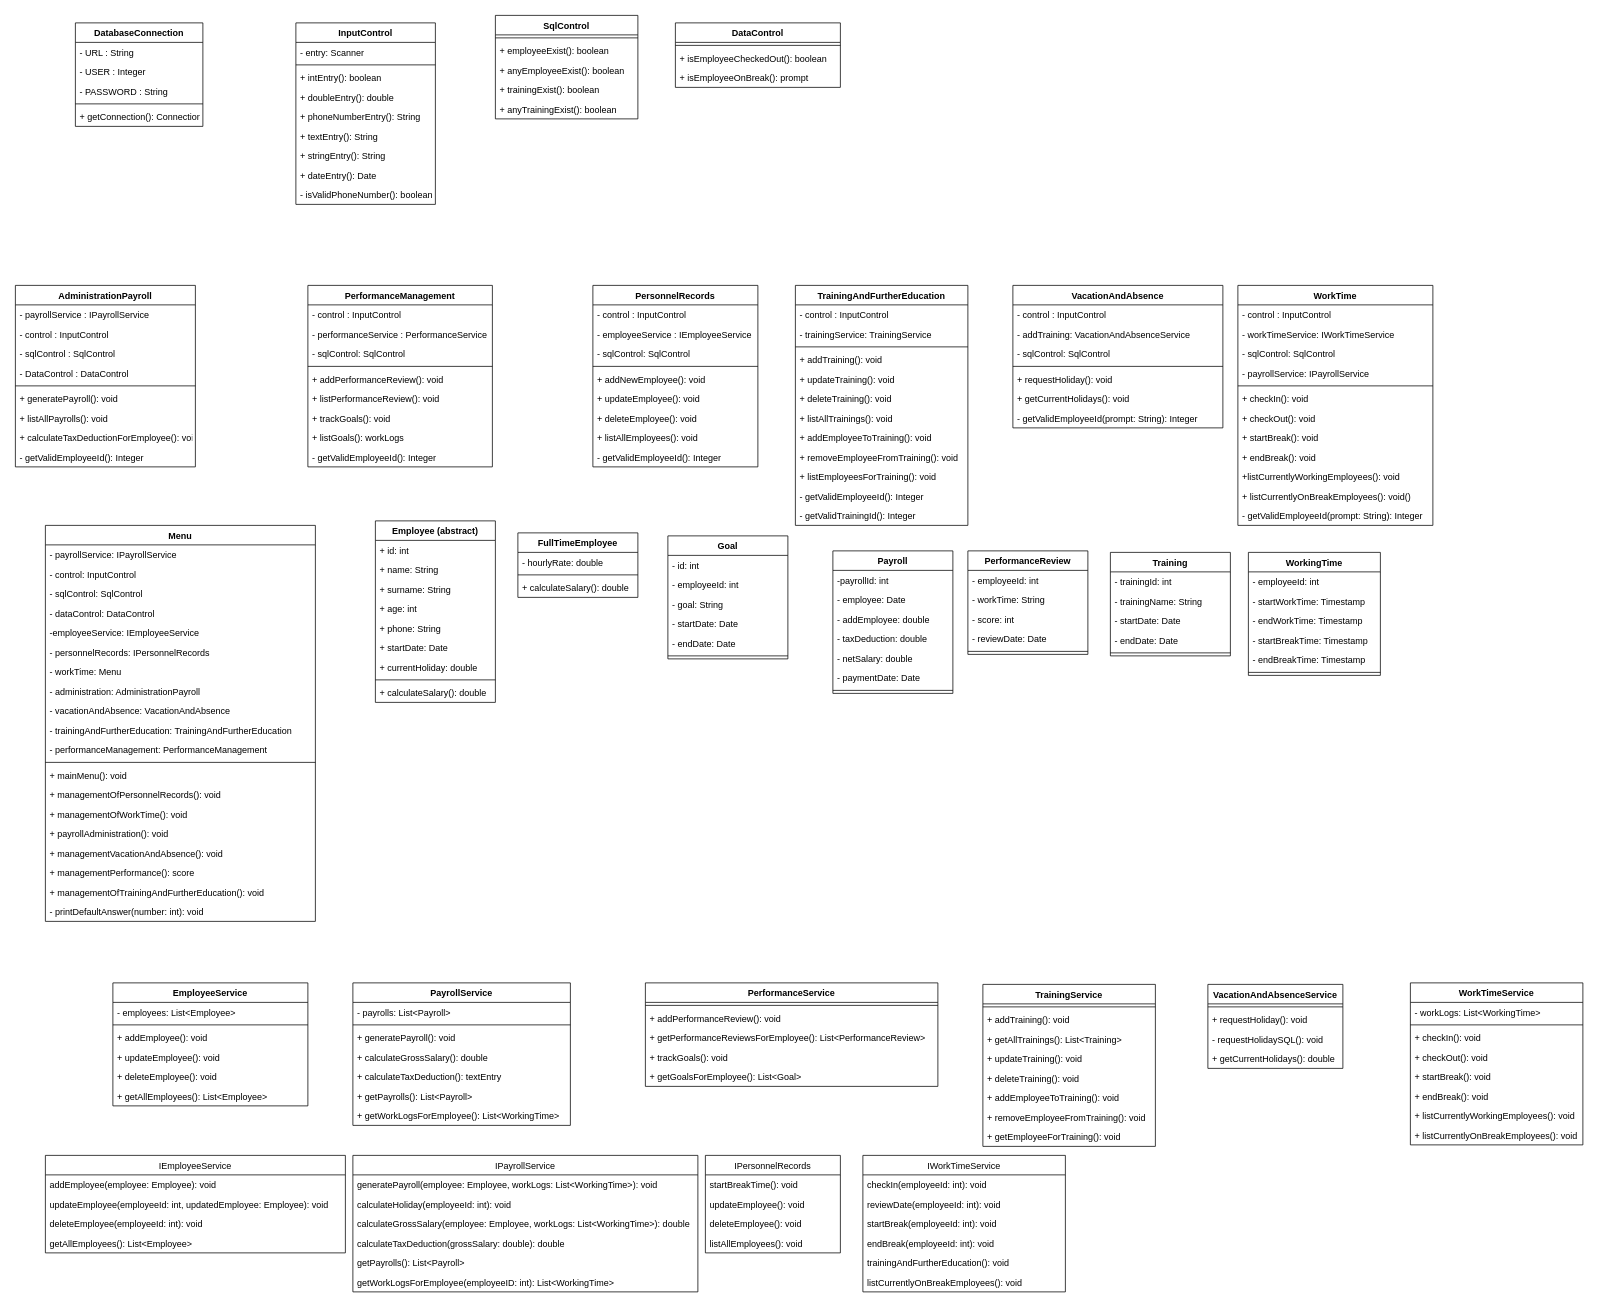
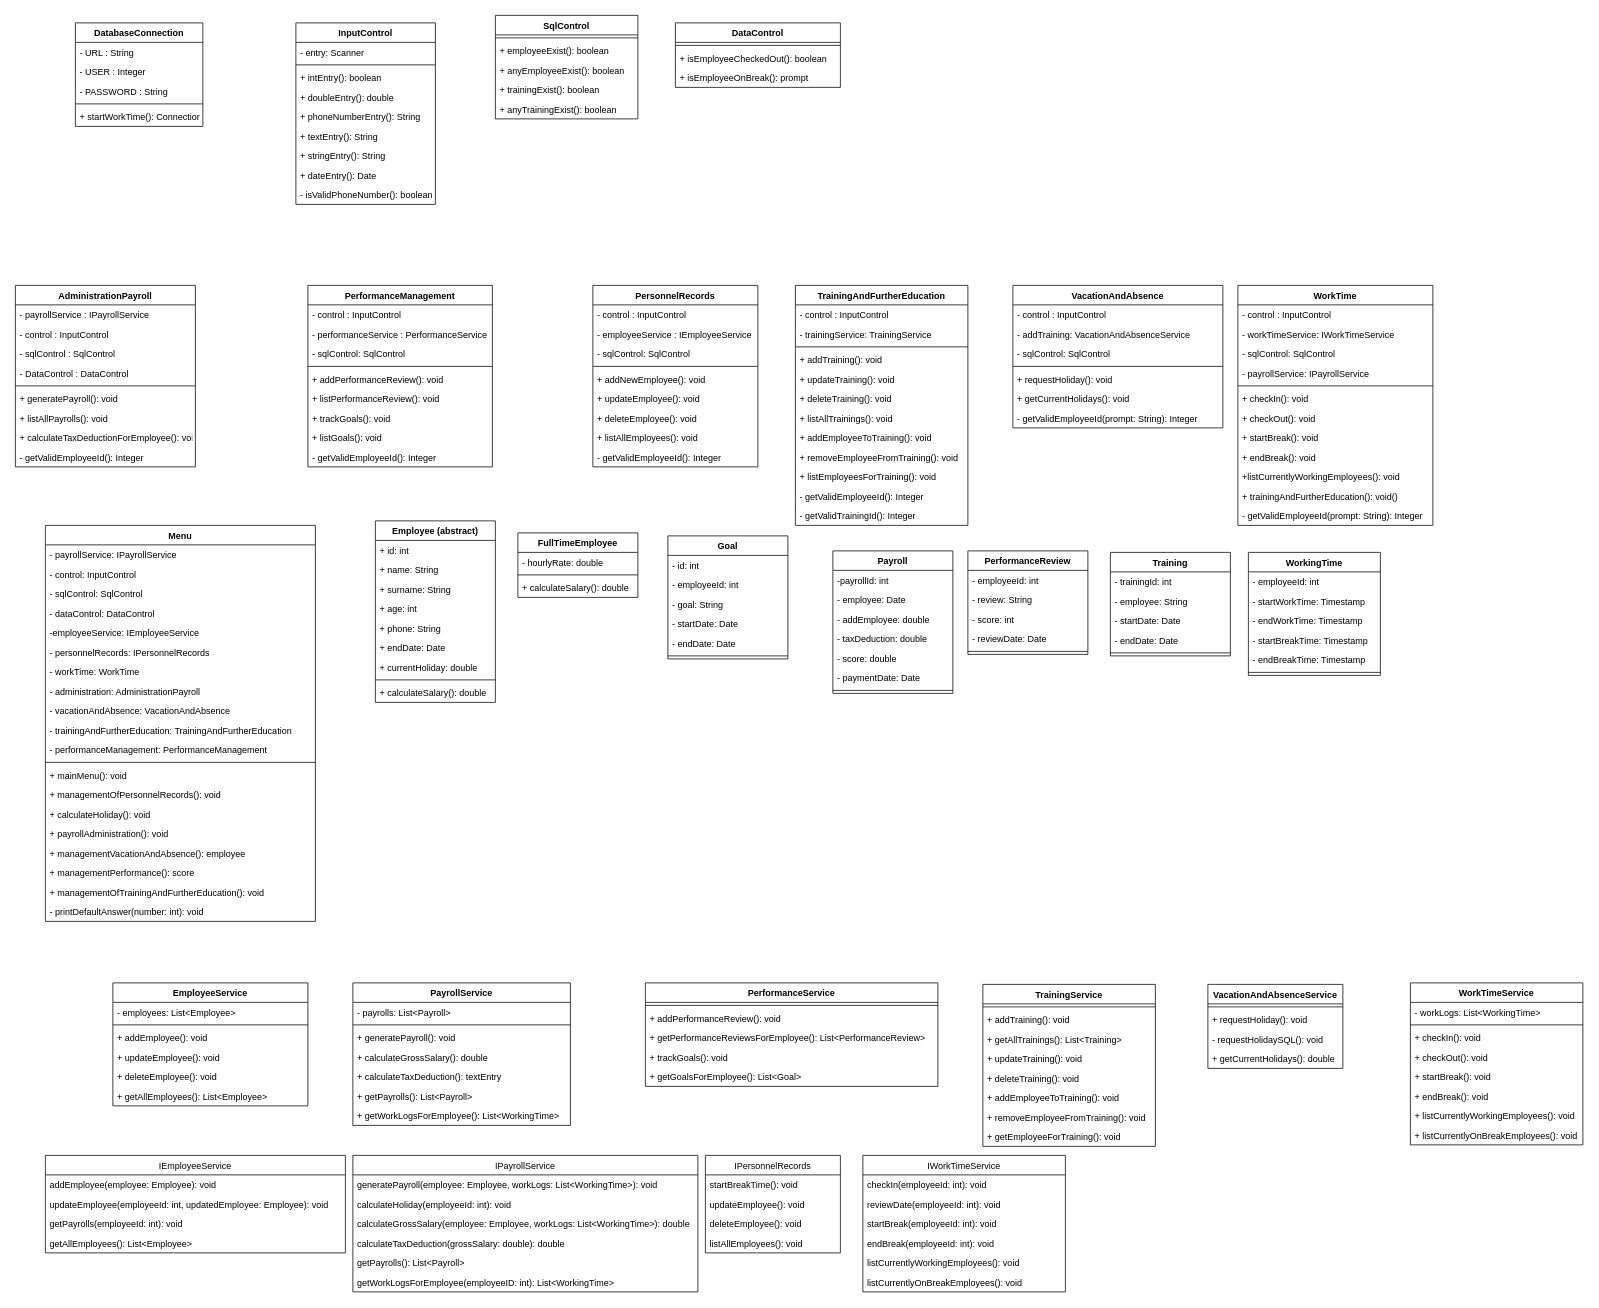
- <mxCell id="7" value="+ getConnection(): Connection" style="text;strokeColor=none;fillColor=none;align=left;verticalAlign=top;spacingLeft=4;spacingRight=4;overflow=hidden;rotatable=0;points=[[0,0.5],[1,0.5]];portConstraint=eastwest;" vertex="1" parent="2"><mxGeometry y="112" width="170" height="26" as="geometry" /></mxCell>
+ <mxCell id="7" value="+ startWorkTime(): Connection" style="text;strokeColor=none;fillColor=none;align=left;verticalAlign=top;spacingLeft=4;spacingRight=4;overflow=hidden;rotatable=0;points=[[0,0.5],[1,0.5]];portConstraint=eastwest;" vertex="1" parent="2"><mxGeometry y="112" width="170" height="26" as="geometry" /></mxCell>
- <mxCell id="46" value="+ listGoals(): workLogs" style="text;strokeColor=none;fillColor=none;align=left;verticalAlign=top;spacingLeft=4;spacingRight=4;overflow=hidden;rotatable=0;points=[[0,0.5],[1,0.5]];portConstraint=eastwest;" vertex="1" parent="38"><mxGeometry y="190" width="246" height="26" as="geometry" /></mxCell>
+ <mxCell id="46" value="+ listGoals(): void" style="text;strokeColor=none;fillColor=none;align=left;verticalAlign=top;spacingLeft=4;spacingRight=4;overflow=hidden;rotatable=0;points=[[0,0.5],[1,0.5]];portConstraint=eastwest;" vertex="1" parent="38"><mxGeometry y="190" width="246" height="26" as="geometry" /></mxCell>
- <mxCell id="90" value="+ listCurrentlyOnBreakEmployees(): void()" style="text;strokeColor=none;fillColor=none;align=left;verticalAlign=top;spacingLeft=4;spacingRight=4;overflow=hidden;rotatable=0;points=[[0,0.5],[1,0.5]];portConstraint=eastwest;" vertex="1" parent="79"><mxGeometry y="268" width="260" height="26" as="geometry" /></mxCell>
+ <mxCell id="90" value="+ trainingAndFurtherEducation(): void()" style="text;strokeColor=none;fillColor=none;align=left;verticalAlign=top;spacingLeft=4;spacingRight=4;overflow=hidden;rotatable=0;points=[[0,0.5],[1,0.5]];portConstraint=eastwest;" vertex="1" parent="79"><mxGeometry y="268" width="260" height="26" as="geometry" /></mxCell>
- <mxCell id="144" value="- workTime: String" style="text;strokeColor=none;fillColor=none;align=left;verticalAlign=top;spacingLeft=4;spacingRight=4;overflow=hidden;rotatable=0;points=[[0,0.5],[1,0.5]];portConstraint=eastwest;" vertex="1" parent="142"><mxGeometry y="52" width="160" height="26" as="geometry" /></mxCell>
+ <mxCell id="144" value="- review: String" style="text;strokeColor=none;fillColor=none;align=left;verticalAlign=top;spacingLeft=4;spacingRight=4;overflow=hidden;rotatable=0;points=[[0,0.5],[1,0.5]];portConstraint=eastwest;" vertex="1" parent="142"><mxGeometry y="52" width="160" height="26" as="geometry" /></mxCell>
- <mxCell id="150" value="- trainingName: String" style="text;strokeColor=none;fillColor=none;align=left;verticalAlign=top;spacingLeft=4;spacingRight=4;overflow=hidden;rotatable=0;points=[[0,0.5],[1,0.5]];portConstraint=eastwest;" vertex="1" parent="148"><mxGeometry y="52" width="160" height="26" as="geometry" /></mxCell>
+ <mxCell id="150" value="- employee: String" style="text;strokeColor=none;fillColor=none;align=left;verticalAlign=top;spacingLeft=4;spacingRight=4;overflow=hidden;rotatable=0;points=[[0,0.5],[1,0.5]];portConstraint=eastwest;" vertex="1" parent="148"><mxGeometry y="52" width="160" height="26" as="geometry" /></mxCell>
- <mxCell id="119" value="+ startDate: Date" style="text;strokeColor=none;fillColor=none;align=left;verticalAlign=top;spacingLeft=4;spacingRight=4;overflow=hidden;rotatable=0;points=[[0,0.5],[1,0.5]];portConstraint=eastwest;" vertex="1" parent="113"><mxGeometry y="156" width="160" height="26" as="geometry" /></mxCell>
+ <mxCell id="119" value="+ endDate: Date" style="text;strokeColor=none;fillColor=none;align=left;verticalAlign=top;spacingLeft=4;spacingRight=4;overflow=hidden;rotatable=0;points=[[0,0.5],[1,0.5]];portConstraint=eastwest;" vertex="1" parent="113"><mxGeometry y="156" width="160" height="26" as="geometry" /></mxCell>
- <mxCell id="139" value="- netSalary: double" style="text;strokeColor=none;fillColor=none;align=left;verticalAlign=top;spacingLeft=4;spacingRight=4;overflow=hidden;rotatable=0;points=[[0,0.5],[1,0.5]];portConstraint=eastwest;" vertex="1" parent="134"><mxGeometry y="130" width="160" height="26" as="geometry" /></mxCell>
+ <mxCell id="139" value="- score: double" style="text;strokeColor=none;fillColor=none;align=left;verticalAlign=top;spacingLeft=4;spacingRight=4;overflow=hidden;rotatable=0;points=[[0,0.5],[1,0.5]];portConstraint=eastwest;" vertex="1" parent="134"><mxGeometry y="130" width="160" height="26" as="geometry" /></mxCell>
- <mxCell id="99" value="- workTime: Menu" style="text;strokeColor=none;fillColor=none;align=left;verticalAlign=top;spacingLeft=4;spacingRight=4;overflow=hidden;rotatable=0;points=[[0,0.5],[1,0.5]];portConstraint=eastwest;" vertex="1" parent="92"><mxGeometry y="182" width="360" height="26" as="geometry" /></mxCell>
+ <mxCell id="99" value="- workTime: WorkTime" style="text;strokeColor=none;fillColor=none;align=left;verticalAlign=top;spacingLeft=4;spacingRight=4;overflow=hidden;rotatable=0;points=[[0,0.5],[1,0.5]];portConstraint=eastwest;" vertex="1" parent="92"><mxGeometry y="182" width="360" height="26" as="geometry" /></mxCell>
- <mxCell id="107" value="+ managementOfWorkTime(): void" style="text;strokeColor=none;fillColor=none;align=left;verticalAlign=top;spacingLeft=4;spacingRight=4;overflow=hidden;rotatable=0;points=[[0,0.5],[1,0.5]];portConstraint=eastwest;" vertex="1" parent="92"><mxGeometry y="372" width="360" height="26" as="geometry" /></mxCell>
+ <mxCell id="107" value="+ calculateHoliday(): void" style="text;strokeColor=none;fillColor=none;align=left;verticalAlign=top;spacingLeft=4;spacingRight=4;overflow=hidden;rotatable=0;points=[[0,0.5],[1,0.5]];portConstraint=eastwest;" vertex="1" parent="92"><mxGeometry y="372" width="360" height="26" as="geometry" /></mxCell>
- <mxCell id="109" value="+ managementVacationAndAbsence(): void" style="text;strokeColor=none;fillColor=none;align=left;verticalAlign=top;spacingLeft=4;spacingRight=4;overflow=hidden;rotatable=0;points=[[0,0.5],[1,0.5]];portConstraint=eastwest;" vertex="1" parent="92"><mxGeometry y="424" width="360" height="26" as="geometry" /></mxCell>
+ <mxCell id="109" value="+ managementVacationAndAbsence(): employee" style="text;strokeColor=none;fillColor=none;align=left;verticalAlign=top;spacingLeft=4;spacingRight=4;overflow=hidden;rotatable=0;points=[[0,0.5],[1,0.5]];portConstraint=eastwest;" vertex="1" parent="92"><mxGeometry y="424" width="360" height="26" as="geometry" /></mxCell>
- <mxCell id="208" value="deleteEmployee(employeeId: int): void" style="text;strokeColor=none;fillColor=none;align=left;verticalAlign=top;spacingLeft=4;spacingRight=4;overflow=hidden;rotatable=0;points=[[0,0.5],[1,0.5]];portConstraint=eastwest;" vertex="1" parent="205"><mxGeometry y="78" width="400" height="26" as="geometry" /></mxCell>
+ <mxCell id="208" value="getPayrolls(employeeId: int): void" style="text;strokeColor=none;fillColor=none;align=left;verticalAlign=top;spacingLeft=4;spacingRight=4;overflow=hidden;rotatable=0;points=[[0,0.5],[1,0.5]];portConstraint=eastwest;" vertex="1" parent="205"><mxGeometry y="78" width="400" height="26" as="geometry" /></mxCell>
- <mxCell id="227" value="trainingAndFurtherEducation(): void" style="text;strokeColor=none;fillColor=none;align=left;verticalAlign=top;spacingLeft=4;spacingRight=4;overflow=hidden;rotatable=0;points=[[0,0.5],[1,0.5]];portConstraint=eastwest;" vertex="1" parent="222"><mxGeometry y="130" width="270" height="26" as="geometry" /></mxCell>
+ <mxCell id="227" value="listCurrentlyWorkingEmployees(): void" style="text;strokeColor=none;fillColor=none;align=left;verticalAlign=top;spacingLeft=4;spacingRight=4;overflow=hidden;rotatable=0;points=[[0,0.5],[1,0.5]];portConstraint=eastwest;" vertex="1" parent="222"><mxGeometry y="130" width="270" height="26" as="geometry" /></mxCell>
